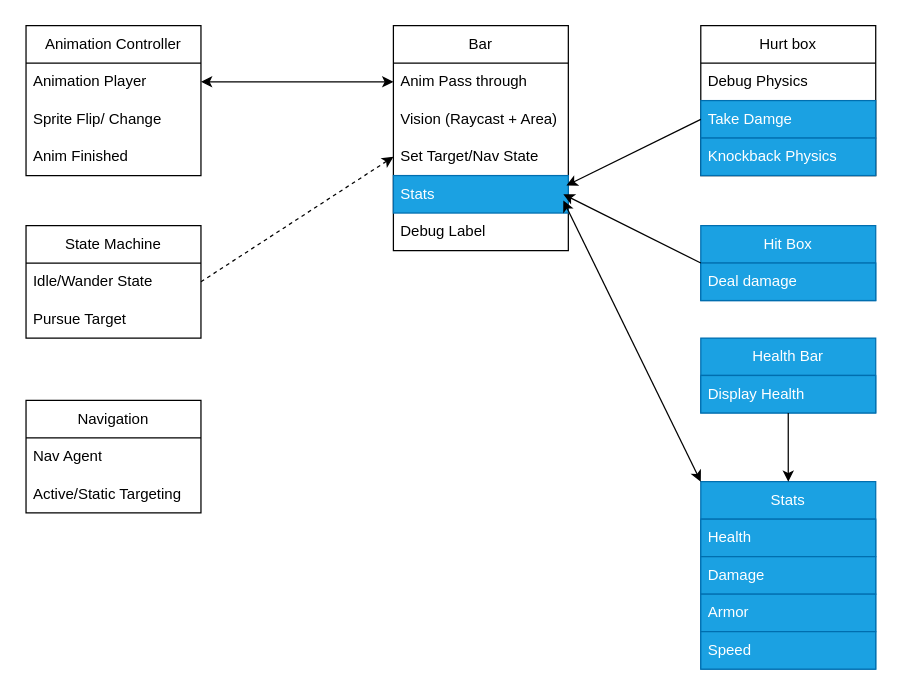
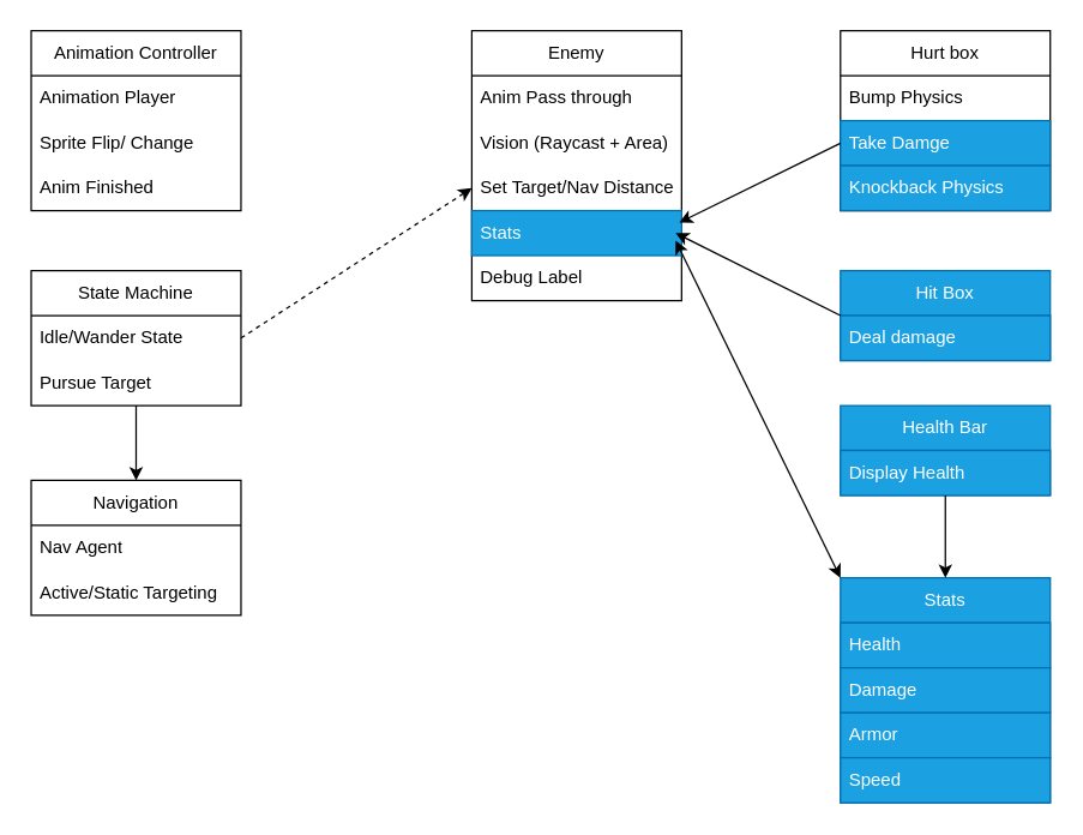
- <mxCell id="12" value="Bar" style="swimlane;fontStyle=0;childLayout=stackLayout;horizontal=1;startSize=30;horizontalStack=0;resizeParent=1;resizeParentMax=0;resizeLast=0;collapsible=1;marginBottom=0;whiteSpace=wrap;html=1;" vertex="1" parent="1"><mxGeometry x="314" y="20" width="140" height="180" as="geometry" /></mxCell>
+ <mxCell id="12" value="Enemy" style="swimlane;fontStyle=0;childLayout=stackLayout;horizontal=1;startSize=30;horizontalStack=0;resizeParent=1;resizeParentMax=0;resizeLast=0;collapsible=1;marginBottom=0;whiteSpace=wrap;html=1;" vertex="1" parent="1"><mxGeometry x="314" y="20" width="140" height="180" as="geometry" /></mxCell>
- <mxCell id="22" value="" style="endArrow=classic;startArrow=classic;html=1;rounded=0;entryX=0;entryY=0.5;entryDx=0;entryDy=0;exitX=1;exitY=0.5;exitDx=0;exitDy=0;" edge="1" parent="1" source="6" target="13"><mxGeometry width="50" height="50" relative="1" as="geometry"><mxPoint x="220" y="240" as="sourcePoint" /><mxPoint x="270" y="190" as="targetPoint" /></mxGeometry></mxCell>
- <mxCell id="19" value="Debug Physics" style="text;strokeColor=none;fillColor=none;align=left;verticalAlign=middle;spacingLeft=4;spacingRight=4;overflow=hidden;points=[[0,0.5],[1,0.5]];portConstraint=eastwest;rotatable=0;whiteSpace=wrap;html=1;" vertex="1" parent="18"><mxGeometry y="30" width="140" height="30" as="geometry" /></mxCell>
+ <mxCell id="19" value="Bump Physics" style="text;strokeColor=none;fillColor=none;align=left;verticalAlign=middle;spacingLeft=4;spacingRight=4;overflow=hidden;points=[[0,0.5],[1,0.5]];portConstraint=eastwest;rotatable=0;whiteSpace=wrap;html=1;" vertex="1" parent="18"><mxGeometry y="30" width="140" height="30" as="geometry" /></mxCell>
- <mxCell id="15" value="Set Target/Nav State" style="text;strokeColor=none;fillColor=none;align=left;verticalAlign=middle;spacingLeft=4;spacingRight=4;overflow=hidden;points=[[0,0.5],[1,0.5]];portConstraint=eastwest;rotatable=0;whiteSpace=wrap;html=1;" vertex="1" parent="12"><mxGeometry y="90" width="140" height="30" as="geometry" /></mxCell>
+ <mxCell id="15" value="Set Target/Nav Distance" style="text;strokeColor=none;fillColor=none;align=left;verticalAlign=middle;spacingLeft=4;spacingRight=4;overflow=hidden;points=[[0,0.5],[1,0.5]];portConstraint=eastwest;rotatable=0;whiteSpace=wrap;html=1;" vertex="1" parent="12"><mxGeometry y="90" width="140" height="30" as="geometry" /></mxCell>
+ <mxCell id="33" value="" style="endArrow=classic;html=1;rounded=0;entryX=0.5;entryY=0;entryDx=0;entryDy=0;" edge="1" parent="1" source="11" target="2"><mxGeometry width="50" height="50" relative="1" as="geometry"><mxPoint x="250" y="350" as="sourcePoint" /><mxPoint x="300" y="300" as="targetPoint" /></mxGeometry></mxCell>
